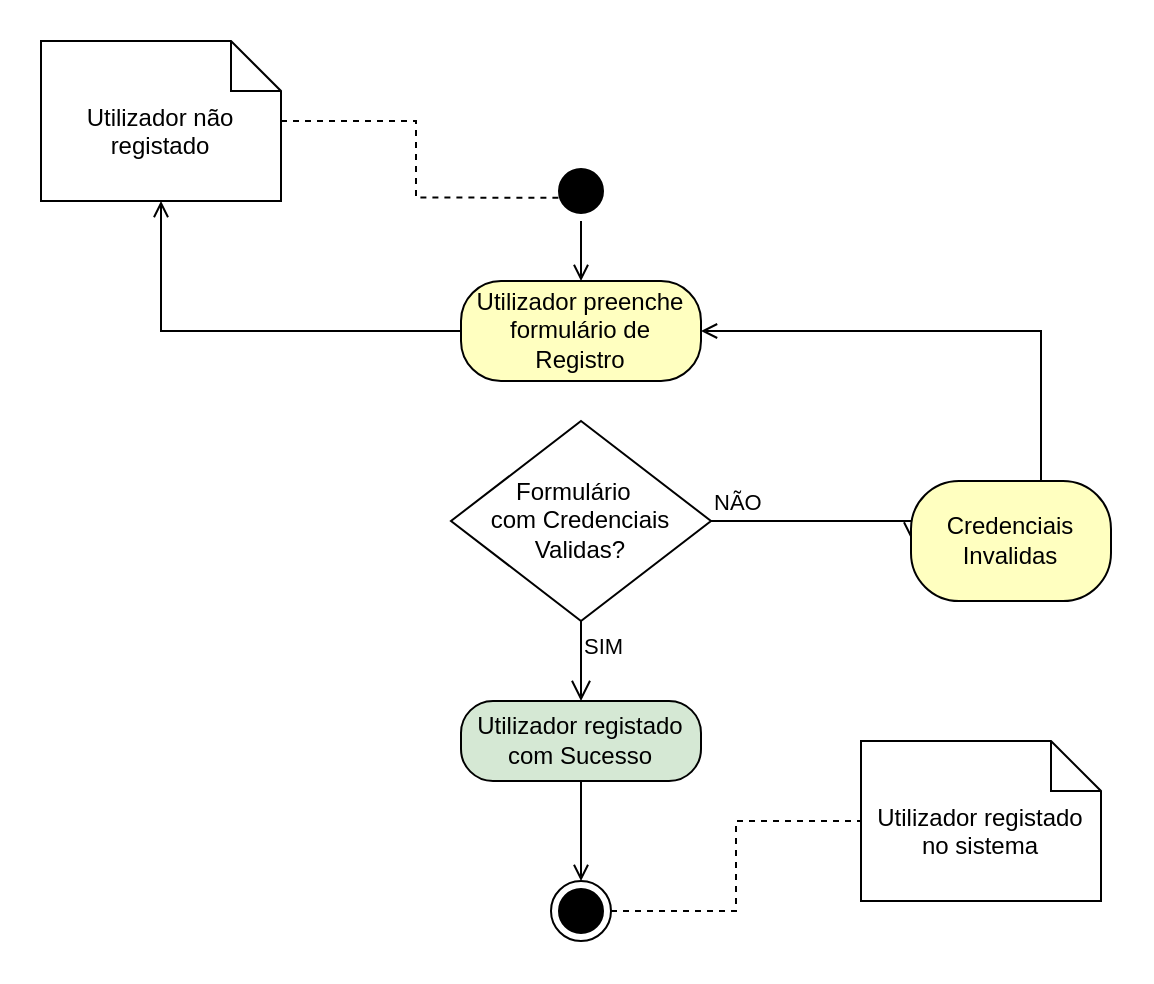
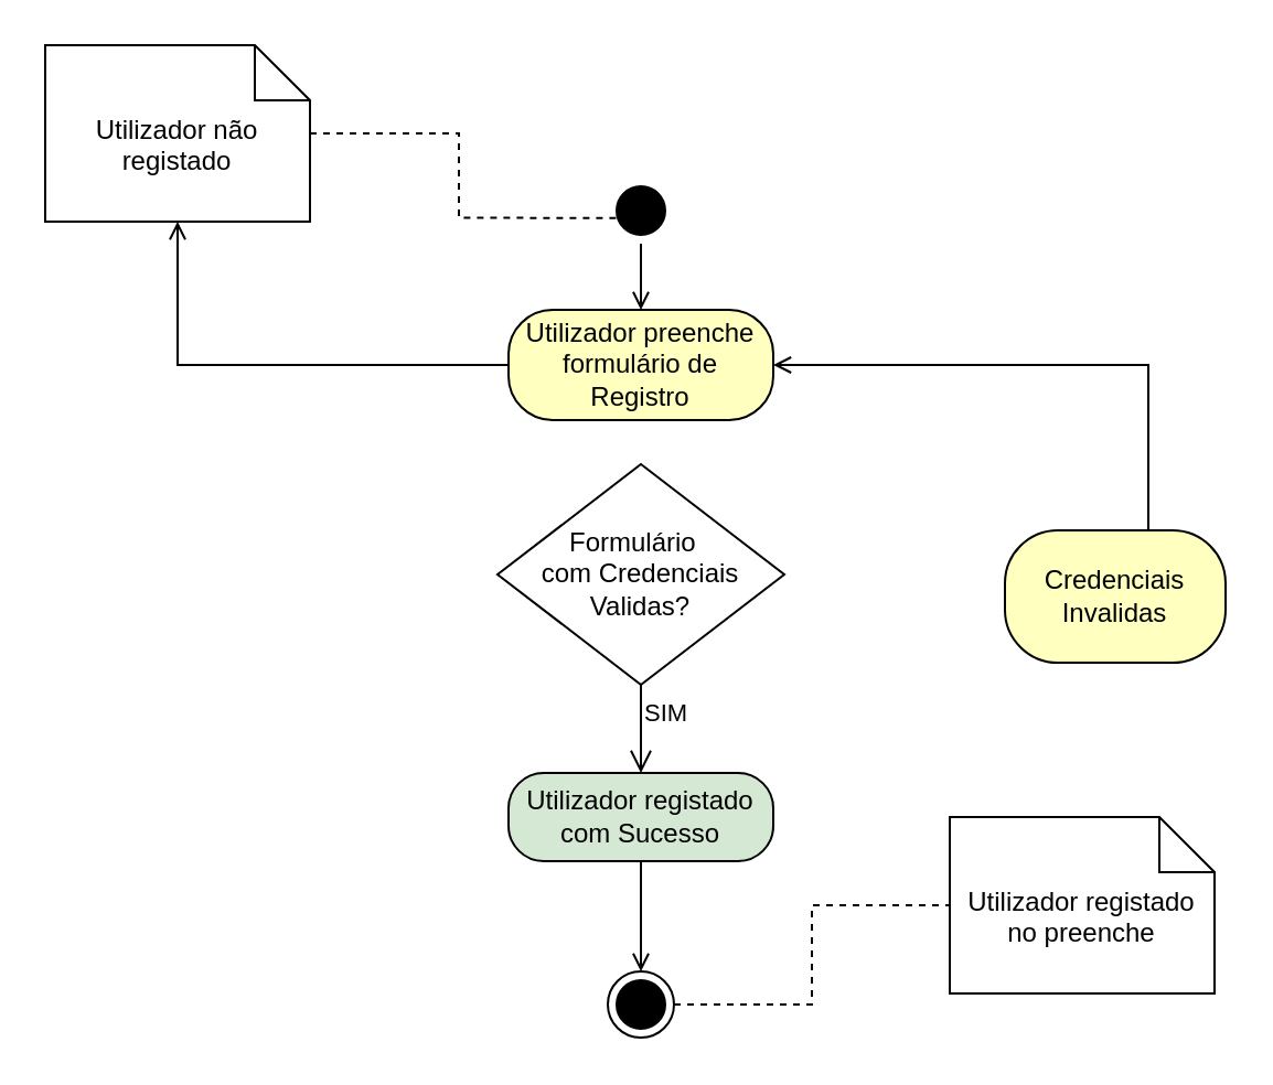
- <mxCell id="9" value="NÃO" style="edgeStyle=orthogonalEdgeStyle;html=1;align=left;verticalAlign=bottom;endArrow=open;endSize=8;strokeColor=#000000;rounded=0;entryX=0.01;entryY=0.512;entryDx=0;entryDy=0;entryPerimeter=0;" parent="1" source="8" target="12" edge="1"><mxGeometry x="-1" relative="1" as="geometry"><mxPoint x="440" y="250" as="targetPoint" /><Array as="points"><mxPoint x="456" y="260" /></Array></mxGeometry></mxCell>
- <mxCell id="16" value="Utilizador&amp;nbsp;registado no sistema" style="shape=note2;boundedLbl=1;whiteSpace=wrap;html=1;size=25;verticalAlign=top;align=center;" parent="1" vertex="1"><mxGeometry x="430" y="370" width="120" height="80" as="geometry" /></mxCell>
+ <mxCell id="16" value="Utilizador&amp;nbsp;registado no preenche" style="shape=note2;boundedLbl=1;whiteSpace=wrap;html=1;size=25;verticalAlign=top;align=center;" parent="1" vertex="1"><mxGeometry x="430" y="370" width="120" height="80" as="geometry" /></mxCell>
